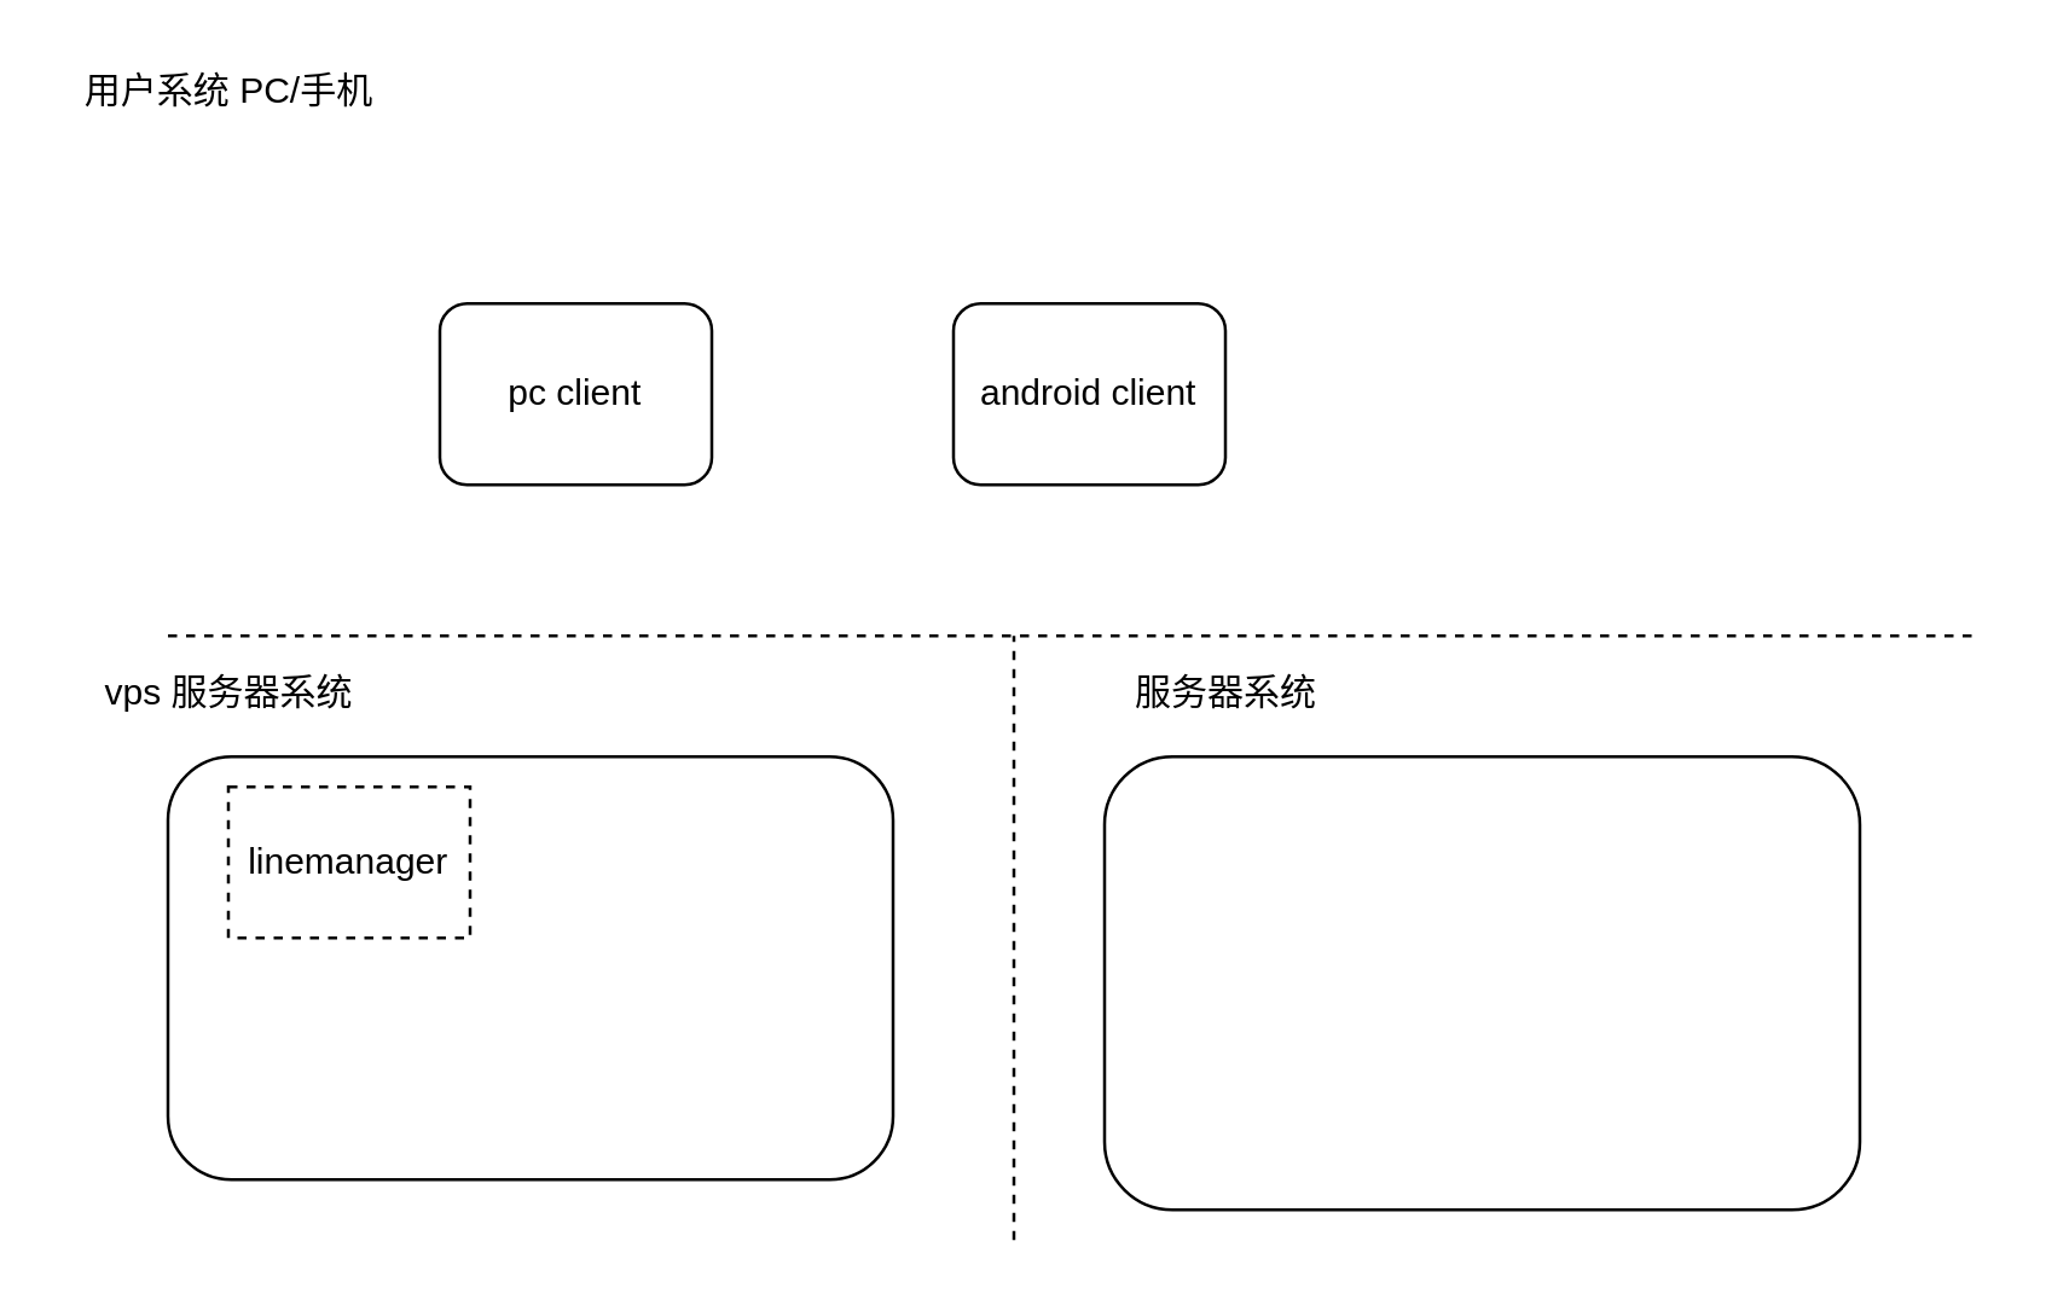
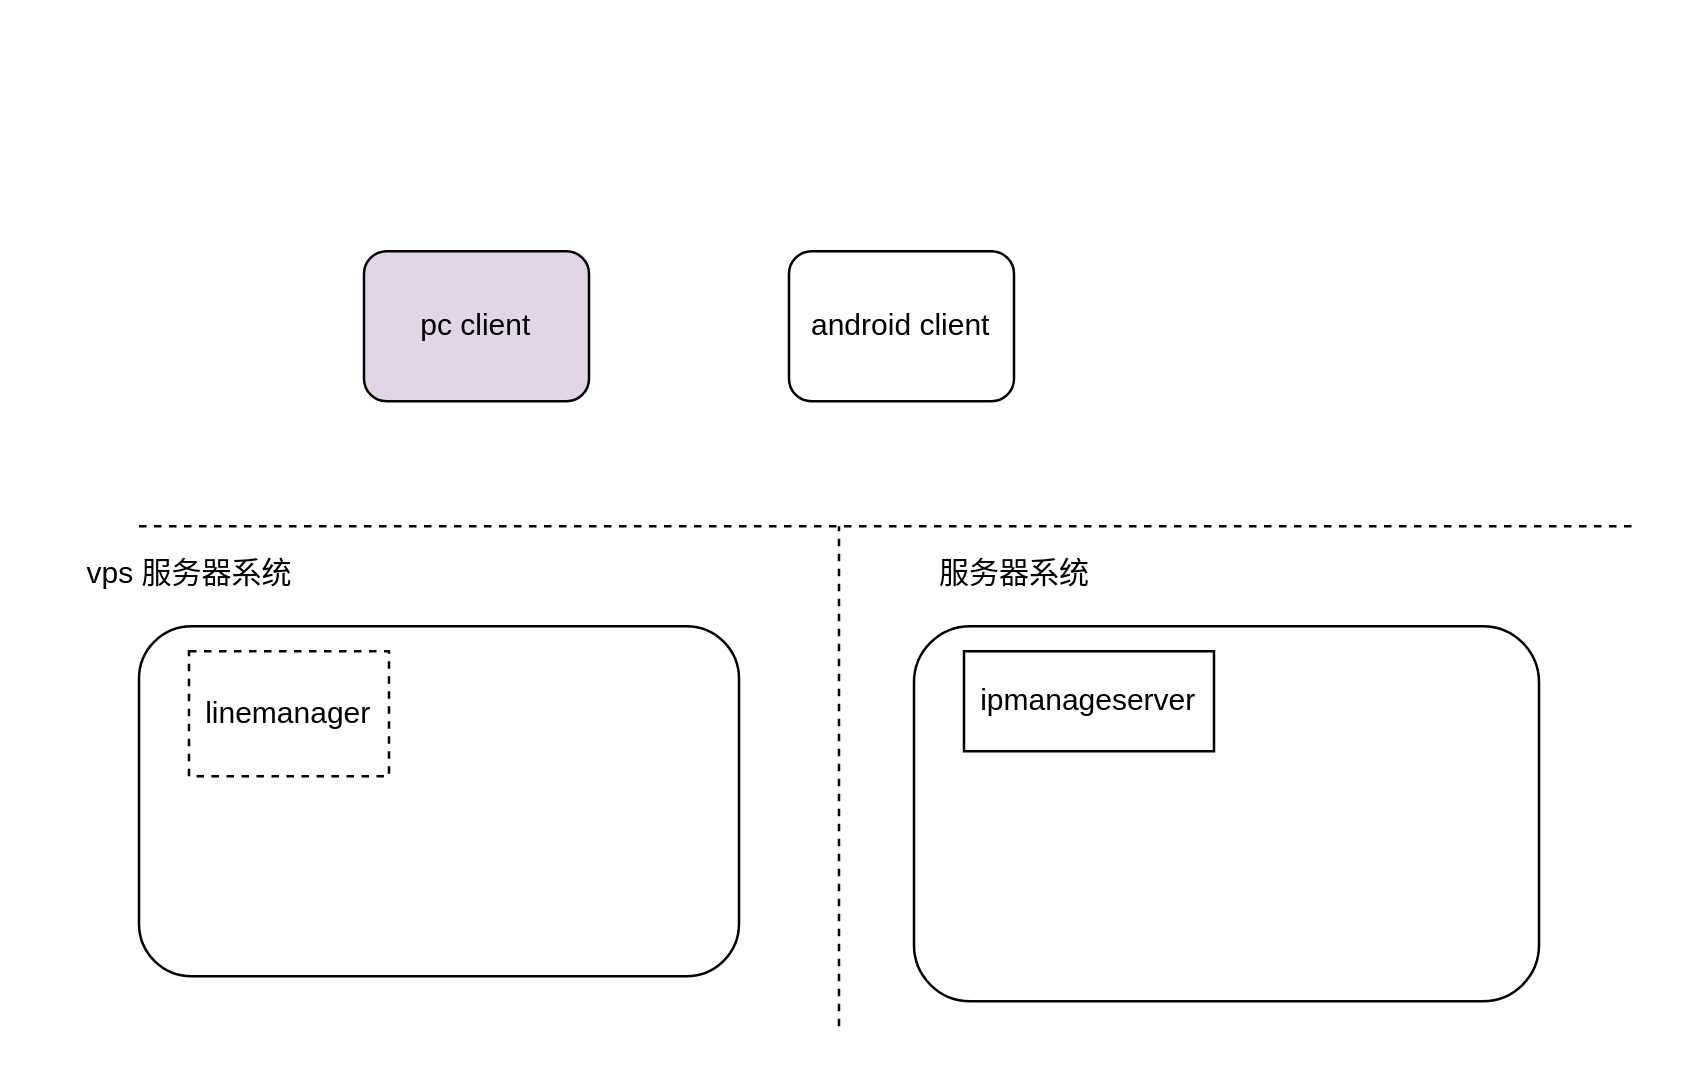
- <mxCell id="8" value="用户系统 PC/手机" style="text;html=1;resizable=0;autosize=1;align=center;verticalAlign=middle;points=[];fillColor=none;strokeColor=none;rounded=0;" vertex="1" parent="1"><mxGeometry x="20" y="20" width="110" height="20" as="geometry" /></mxCell>
- <mxCell id="4" value="pc client" style="rounded=1;whiteSpace=wrap;html=1;" vertex="1" parent="1"><mxGeometry x="145" y="100" width="90" height="60" as="geometry" /></mxCell>
+ <mxCell id="4" value="pc client" style="rounded=1;whiteSpace=wrap;html=1;fillColor=#e1d5e7;" vertex="1" parent="1"><mxGeometry x="145" y="100" width="90" height="60" as="geometry" /></mxCell>
+ <mxCell id="12" value="ipmanageserver" style="rounded=0;whiteSpace=wrap;html=1;" vertex="1" parent="1"><mxGeometry x="385" y="260" width="100" height="40" as="geometry" /></mxCell>
